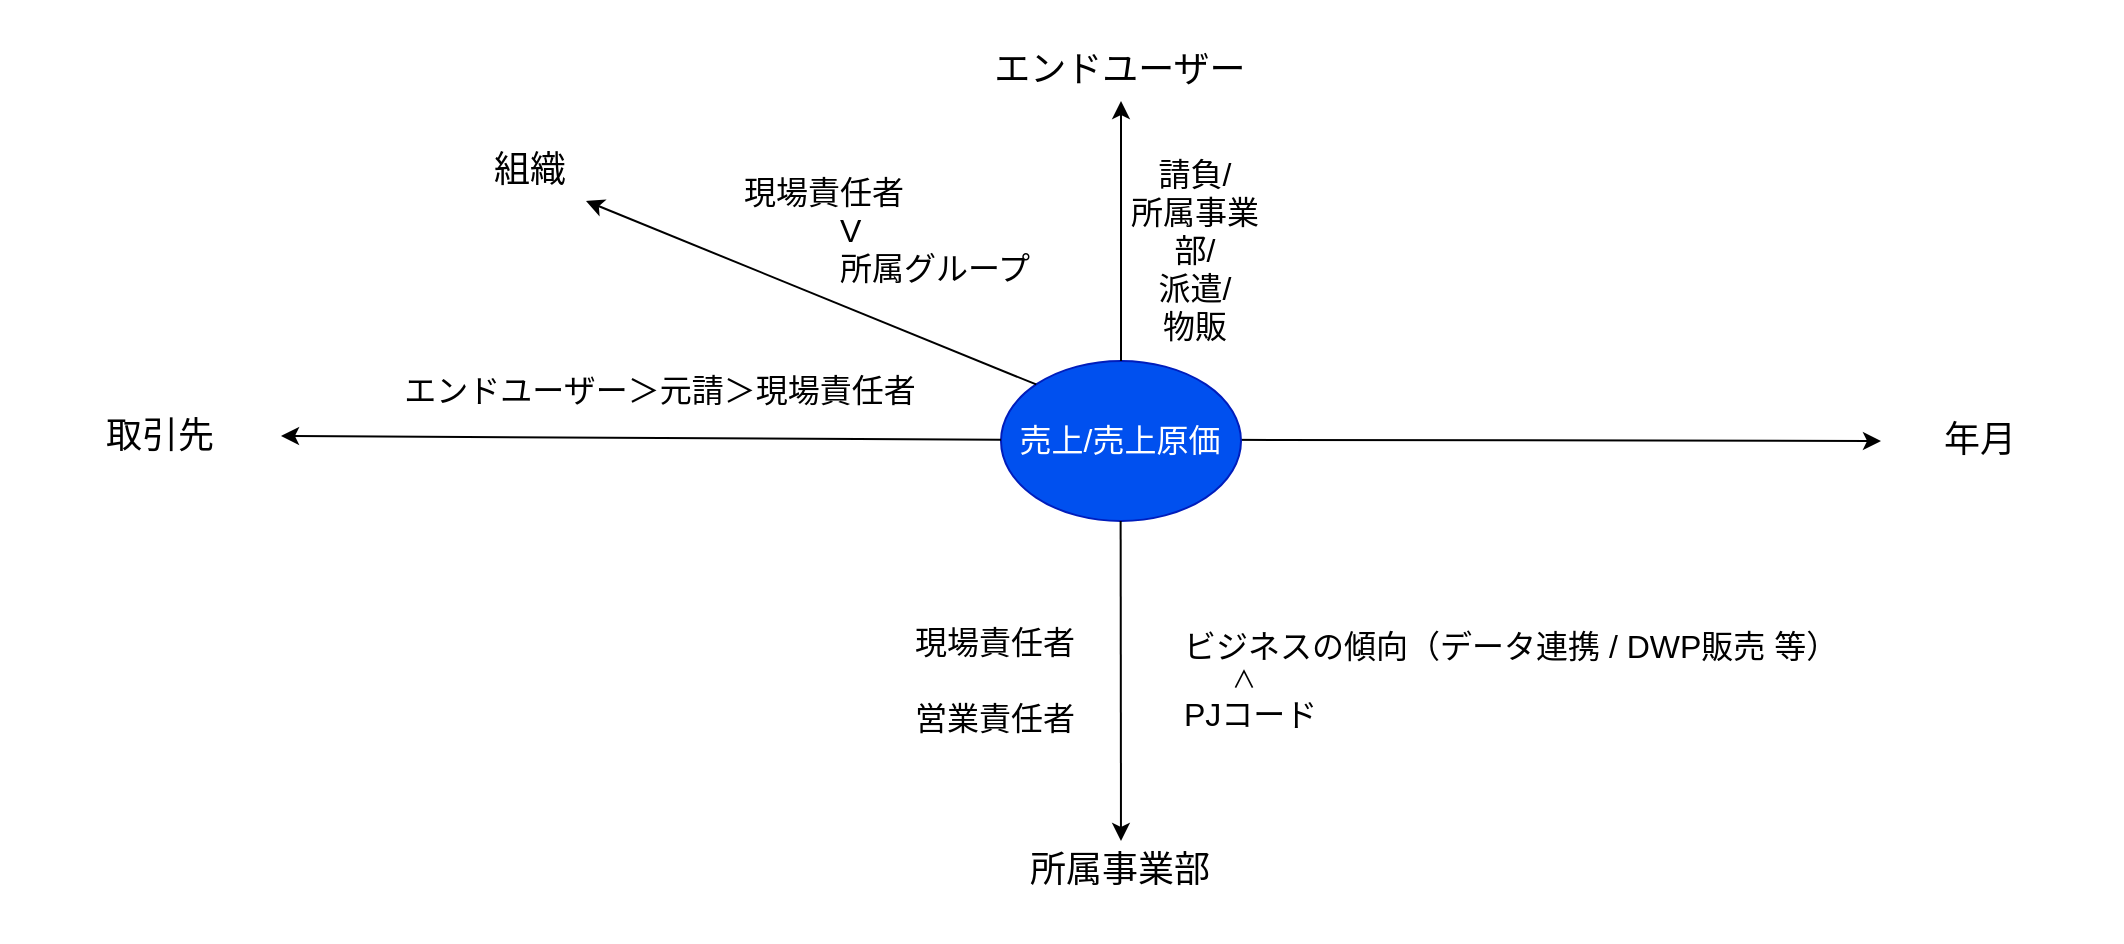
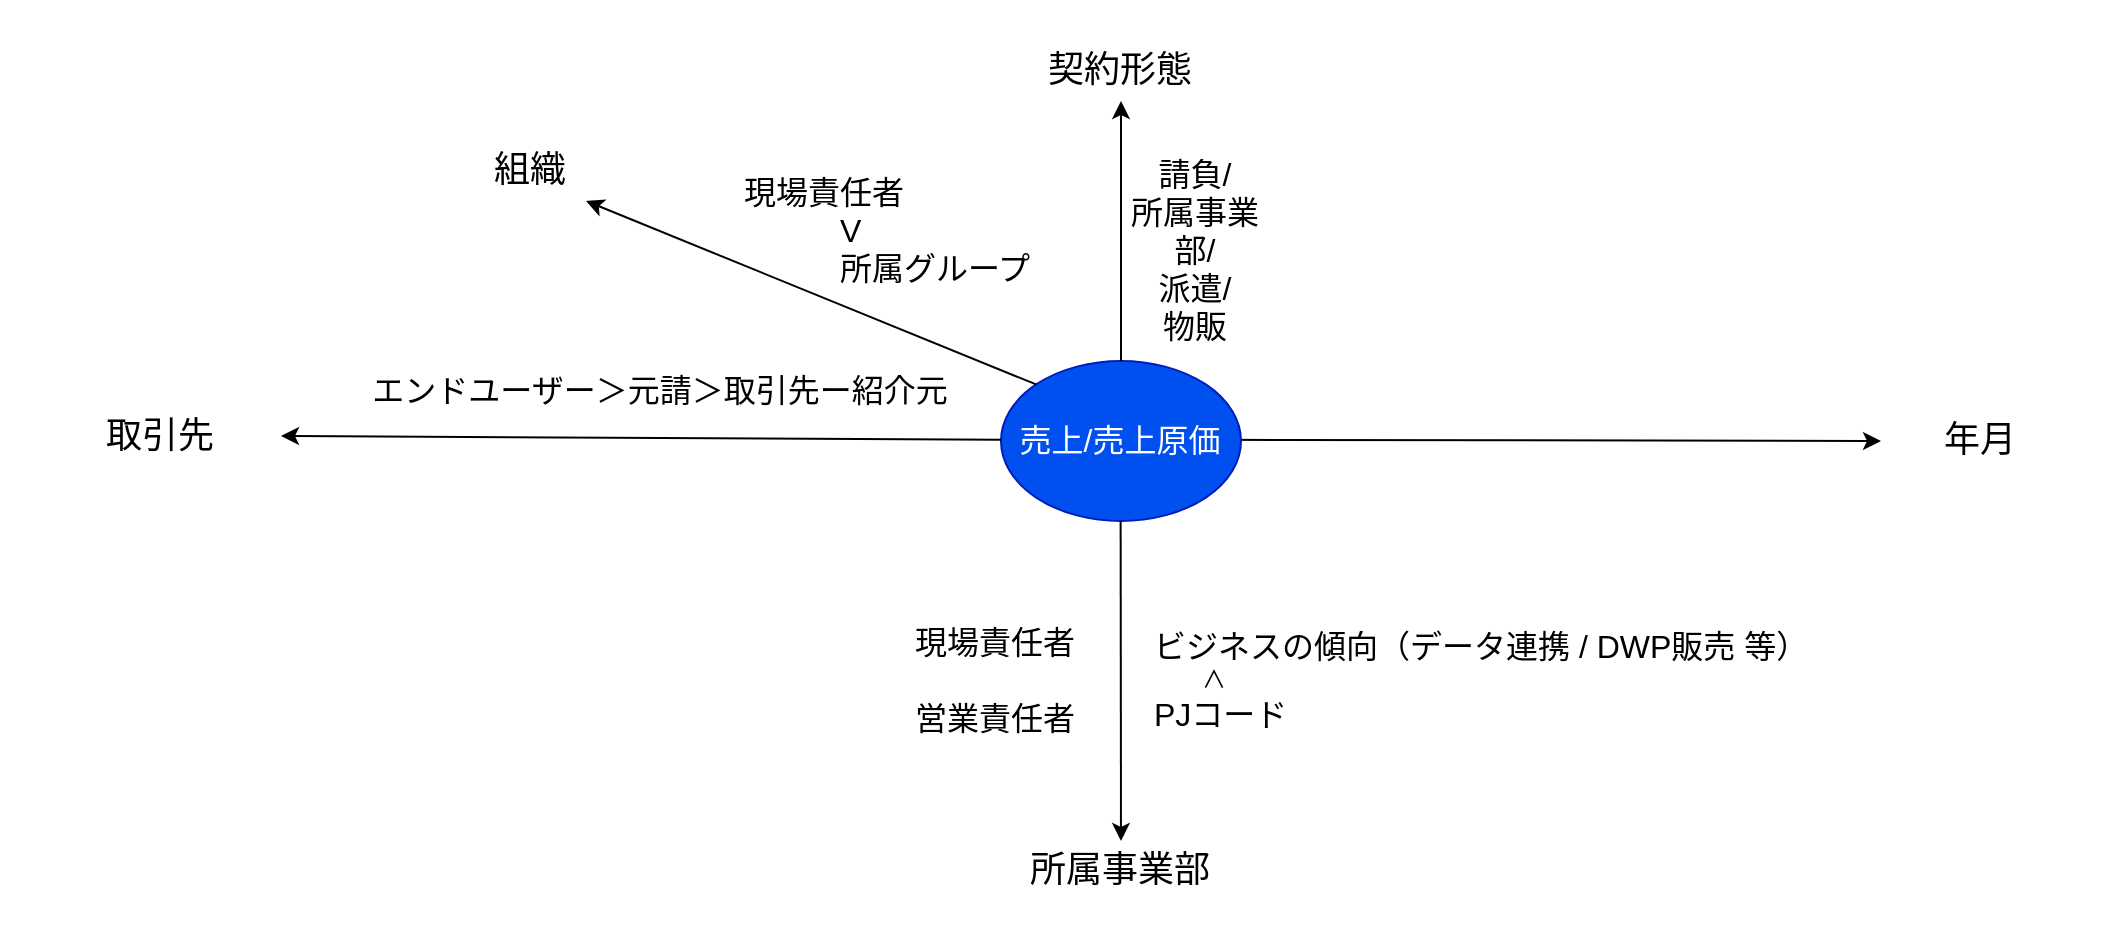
- <mxCell id="5" value="&lt;font style=&quot;font-size: 18px;&quot;&gt;エンドユーザー&lt;/font&gt;" style="text;html=1;whiteSpace=wrap;strokeColor=none;fillColor=none;align=center;verticalAlign=middle;rounded=0;" vertex="1" parent="1"><mxGeometry x="465" y="20" width="190" height="30" as="geometry" /></mxCell>
+ <mxCell id="5" value="&lt;font style=&quot;font-size: 18px;&quot;&gt;契約形態&lt;/font&gt;" style="text;html=1;whiteSpace=wrap;strokeColor=none;fillColor=none;align=center;verticalAlign=middle;rounded=0;" vertex="1" parent="1"><mxGeometry x="465" y="20" width="190" height="30" as="geometry" /></mxCell>
- <mxCell id="13" value="&lt;span style=&quot;font-size: medium;&quot;&gt;エンドユーザー＞元請＞現場責任者&lt;/span&gt;" style="text;html=1;whiteSpace=wrap;strokeColor=none;fillColor=none;align=center;verticalAlign=middle;rounded=0;" vertex="1" parent="1"><mxGeometry x="150" y="180" width="360" height="30" as="geometry" /></mxCell>
+ <mxCell id="13" value="&lt;span style=&quot;font-size: medium;&quot;&gt;エンドユーザー＞元請＞取引先ー紹介元&lt;/span&gt;" style="text;html=1;whiteSpace=wrap;strokeColor=none;fillColor=none;align=center;verticalAlign=middle;rounded=0;" vertex="1" parent="1"><mxGeometry x="150" y="180" width="360" height="30" as="geometry" /></mxCell>
- <mxCell id="18" value="&lt;div&gt;&lt;font size=&quot;3&quot;&gt;ビジネスの傾向（データ連携 / DWP販売 等）&lt;/font&gt;&lt;/div&gt;&lt;div style=&quot;&quot;&gt;　　&lt;span style=&quot;background-color: transparent; color: light-dark(rgb(0, 0, 0), rgb(255, 255, 255));&quot;&gt;∧&lt;/span&gt;&lt;/div&gt;&lt;div&gt;&lt;font size=&quot;3&quot;&gt;PJコード&lt;/font&gt;&lt;/div&gt;" style="text;html=1;whiteSpace=wrap;strokeColor=none;fillColor=none;align=left;verticalAlign=middle;rounded=0;" vertex="1" parent="1"><mxGeometry x="590" y="280" width="376" height="120" as="geometry" /></mxCell>
+ <mxCell id="18" value="&lt;div&gt;&lt;font size=&quot;3&quot;&gt;ビジネスの傾向（データ連携 / DWP販売 等）&lt;/font&gt;&lt;/div&gt;&lt;div style=&quot;&quot;&gt;　　&lt;span style=&quot;background-color: transparent; color: light-dark(rgb(0, 0, 0), rgb(255, 255, 255));&quot;&gt;∧&lt;/span&gt;&lt;/div&gt;&lt;div&gt;&lt;font size=&quot;3&quot;&gt;PJコード&lt;/font&gt;&lt;/div&gt;" style="text;html=1;whiteSpace=wrap;strokeColor=none;fillColor=none;align=left;verticalAlign=middle;rounded=0;" vertex="1" parent="1"><mxGeometry x="575" y="280" width="376" height="120" as="geometry" /></mxCell>
